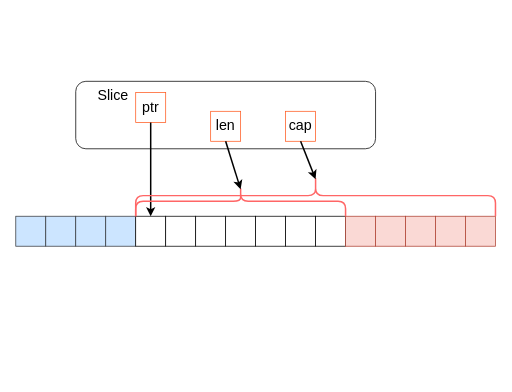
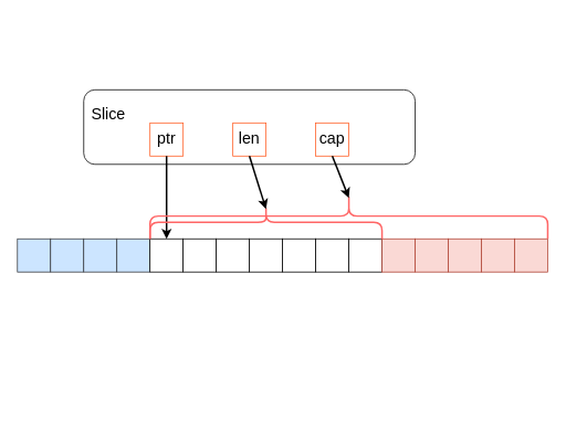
- <mxCell id="19" value="&lt;font style=&quot;font-size: 19px&quot;&gt;Slice&lt;/font&gt;" style="text;html=1;strokeColor=none;fillColor=none;align=center;verticalAlign=middle;whiteSpace=wrap;rounded=0;" vertex="1" parent="1"><mxGeometry x="130" y="118" width="40" height="20" as="geometry" /></mxCell>
+ <mxCell id="19" value="&lt;font style=&quot;font-size: 19px&quot;&gt;Slice&lt;/font&gt;" style="text;html=1;strokeColor=none;fillColor=none;align=center;verticalAlign=middle;whiteSpace=wrap;rounded=0;" vertex="1" parent="1"><mxGeometry x="110" y="128" width="40" height="20" as="geometry" /></mxCell>
- <mxCell id="22" value="&lt;font style=&quot;font-size: 19px&quot;&gt;ptr&lt;/font&gt;" style="rounded=0;whiteSpace=wrap;html=1;strokeColor=#FF5A1F;" vertex="1" parent="1"><mxGeometry x="180" y="123" width="40" height="40" as="geometry" /></mxCell>
+ <mxCell id="22" value="&lt;font style=&quot;font-size: 19px&quot;&gt;ptr&lt;/font&gt;" style="rounded=0;whiteSpace=wrap;html=1;strokeColor=#FF5A1F;" vertex="1" parent="1"><mxGeometry x="180" y="148" width="40" height="40" as="geometry" /></mxCell>
